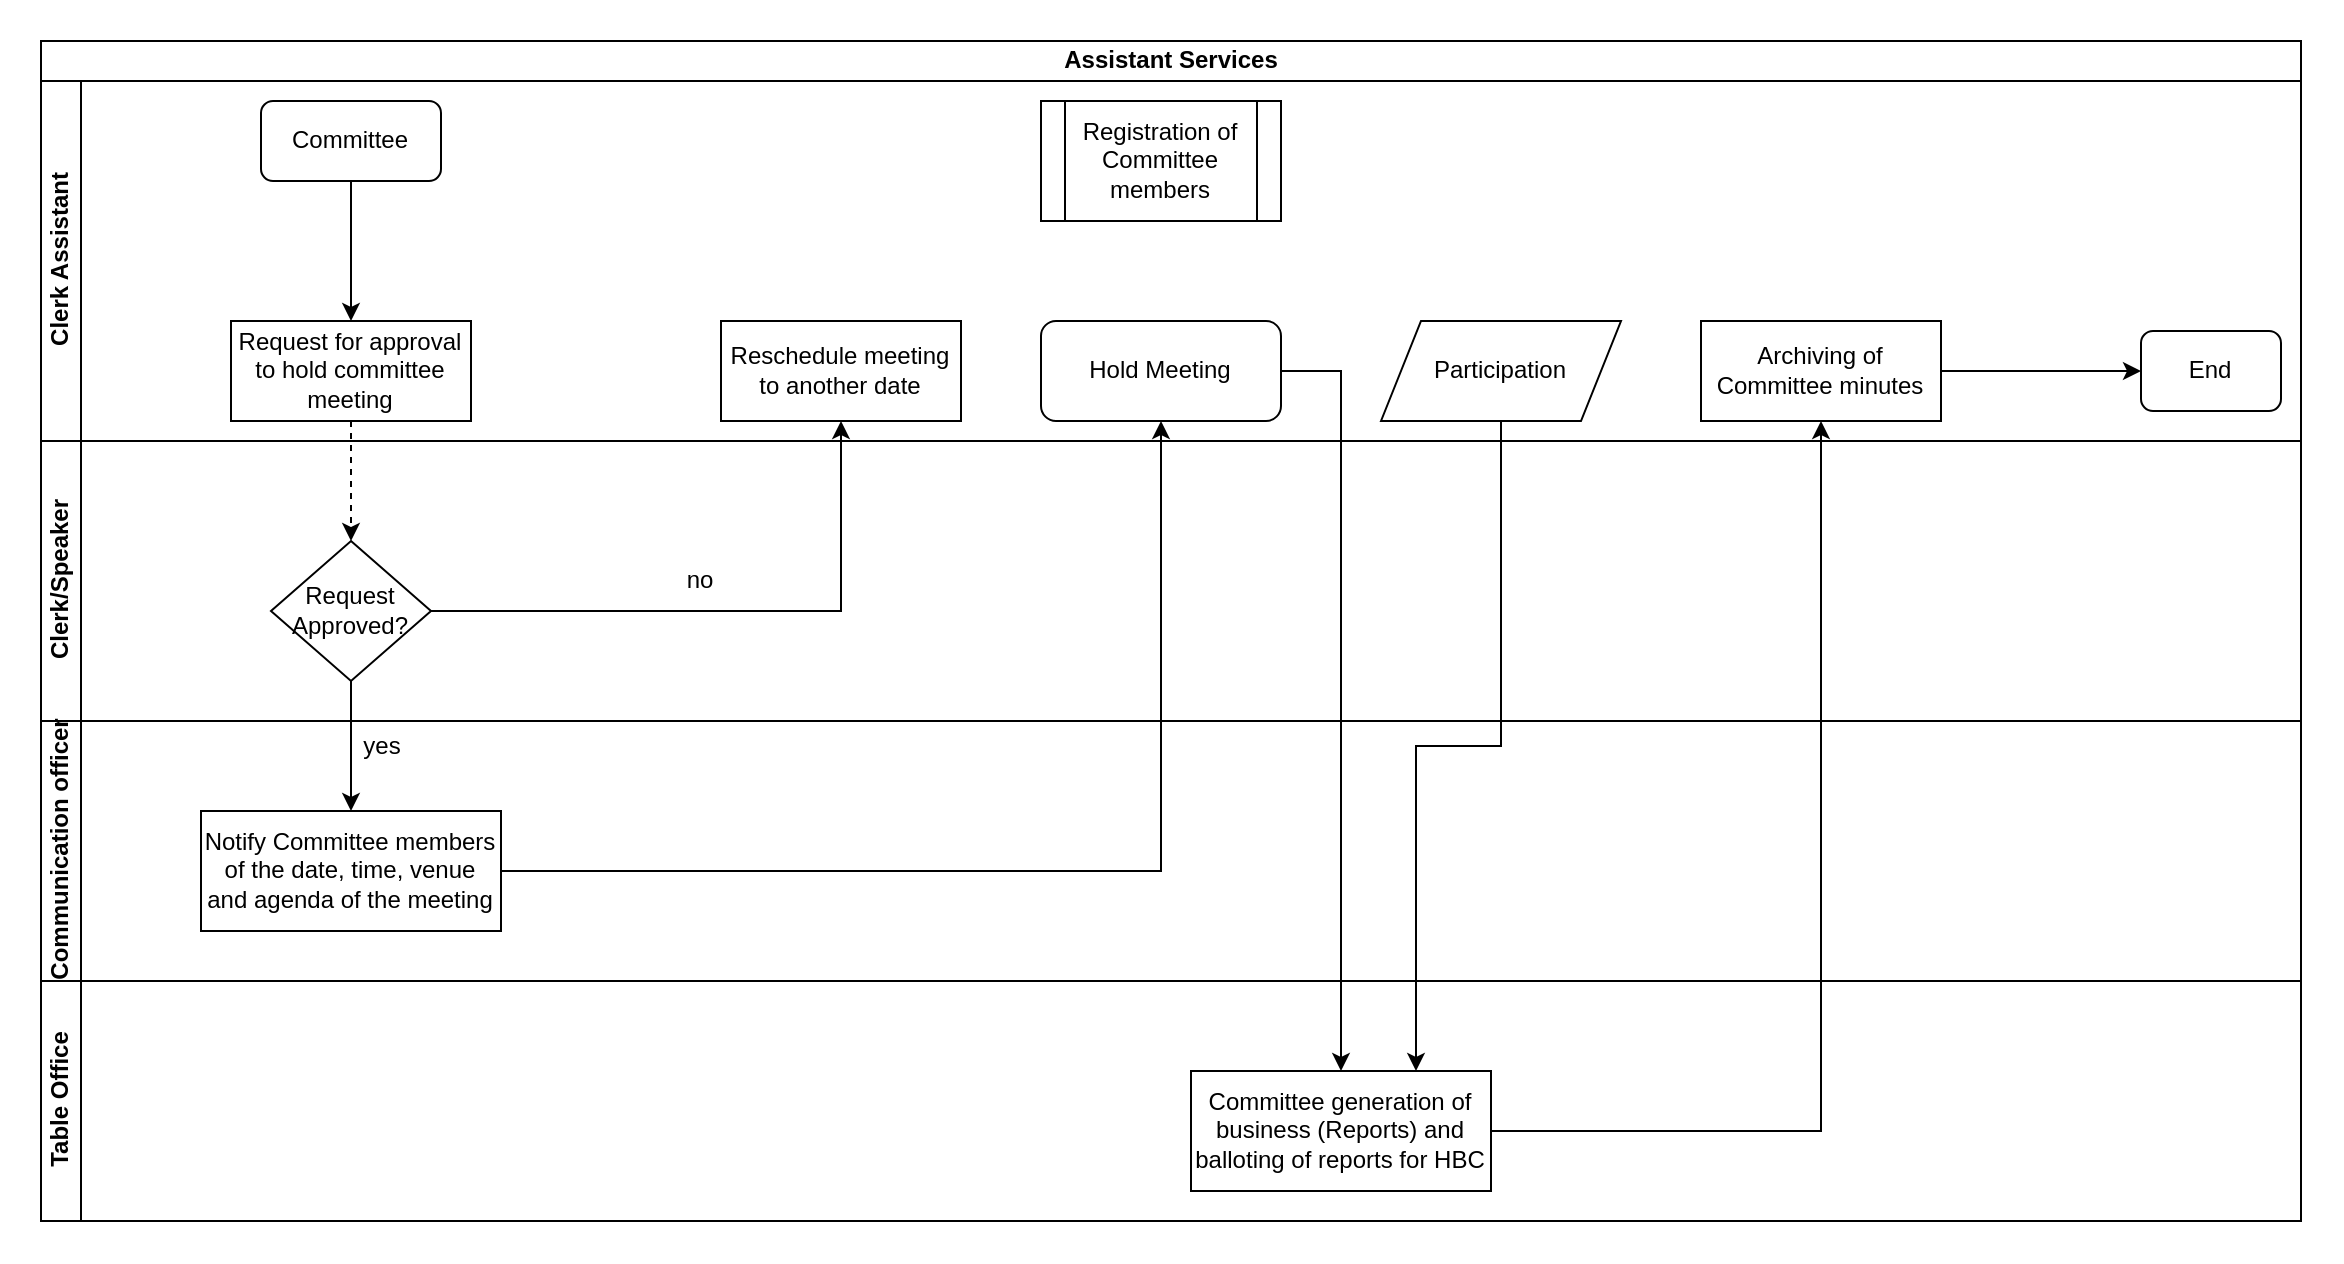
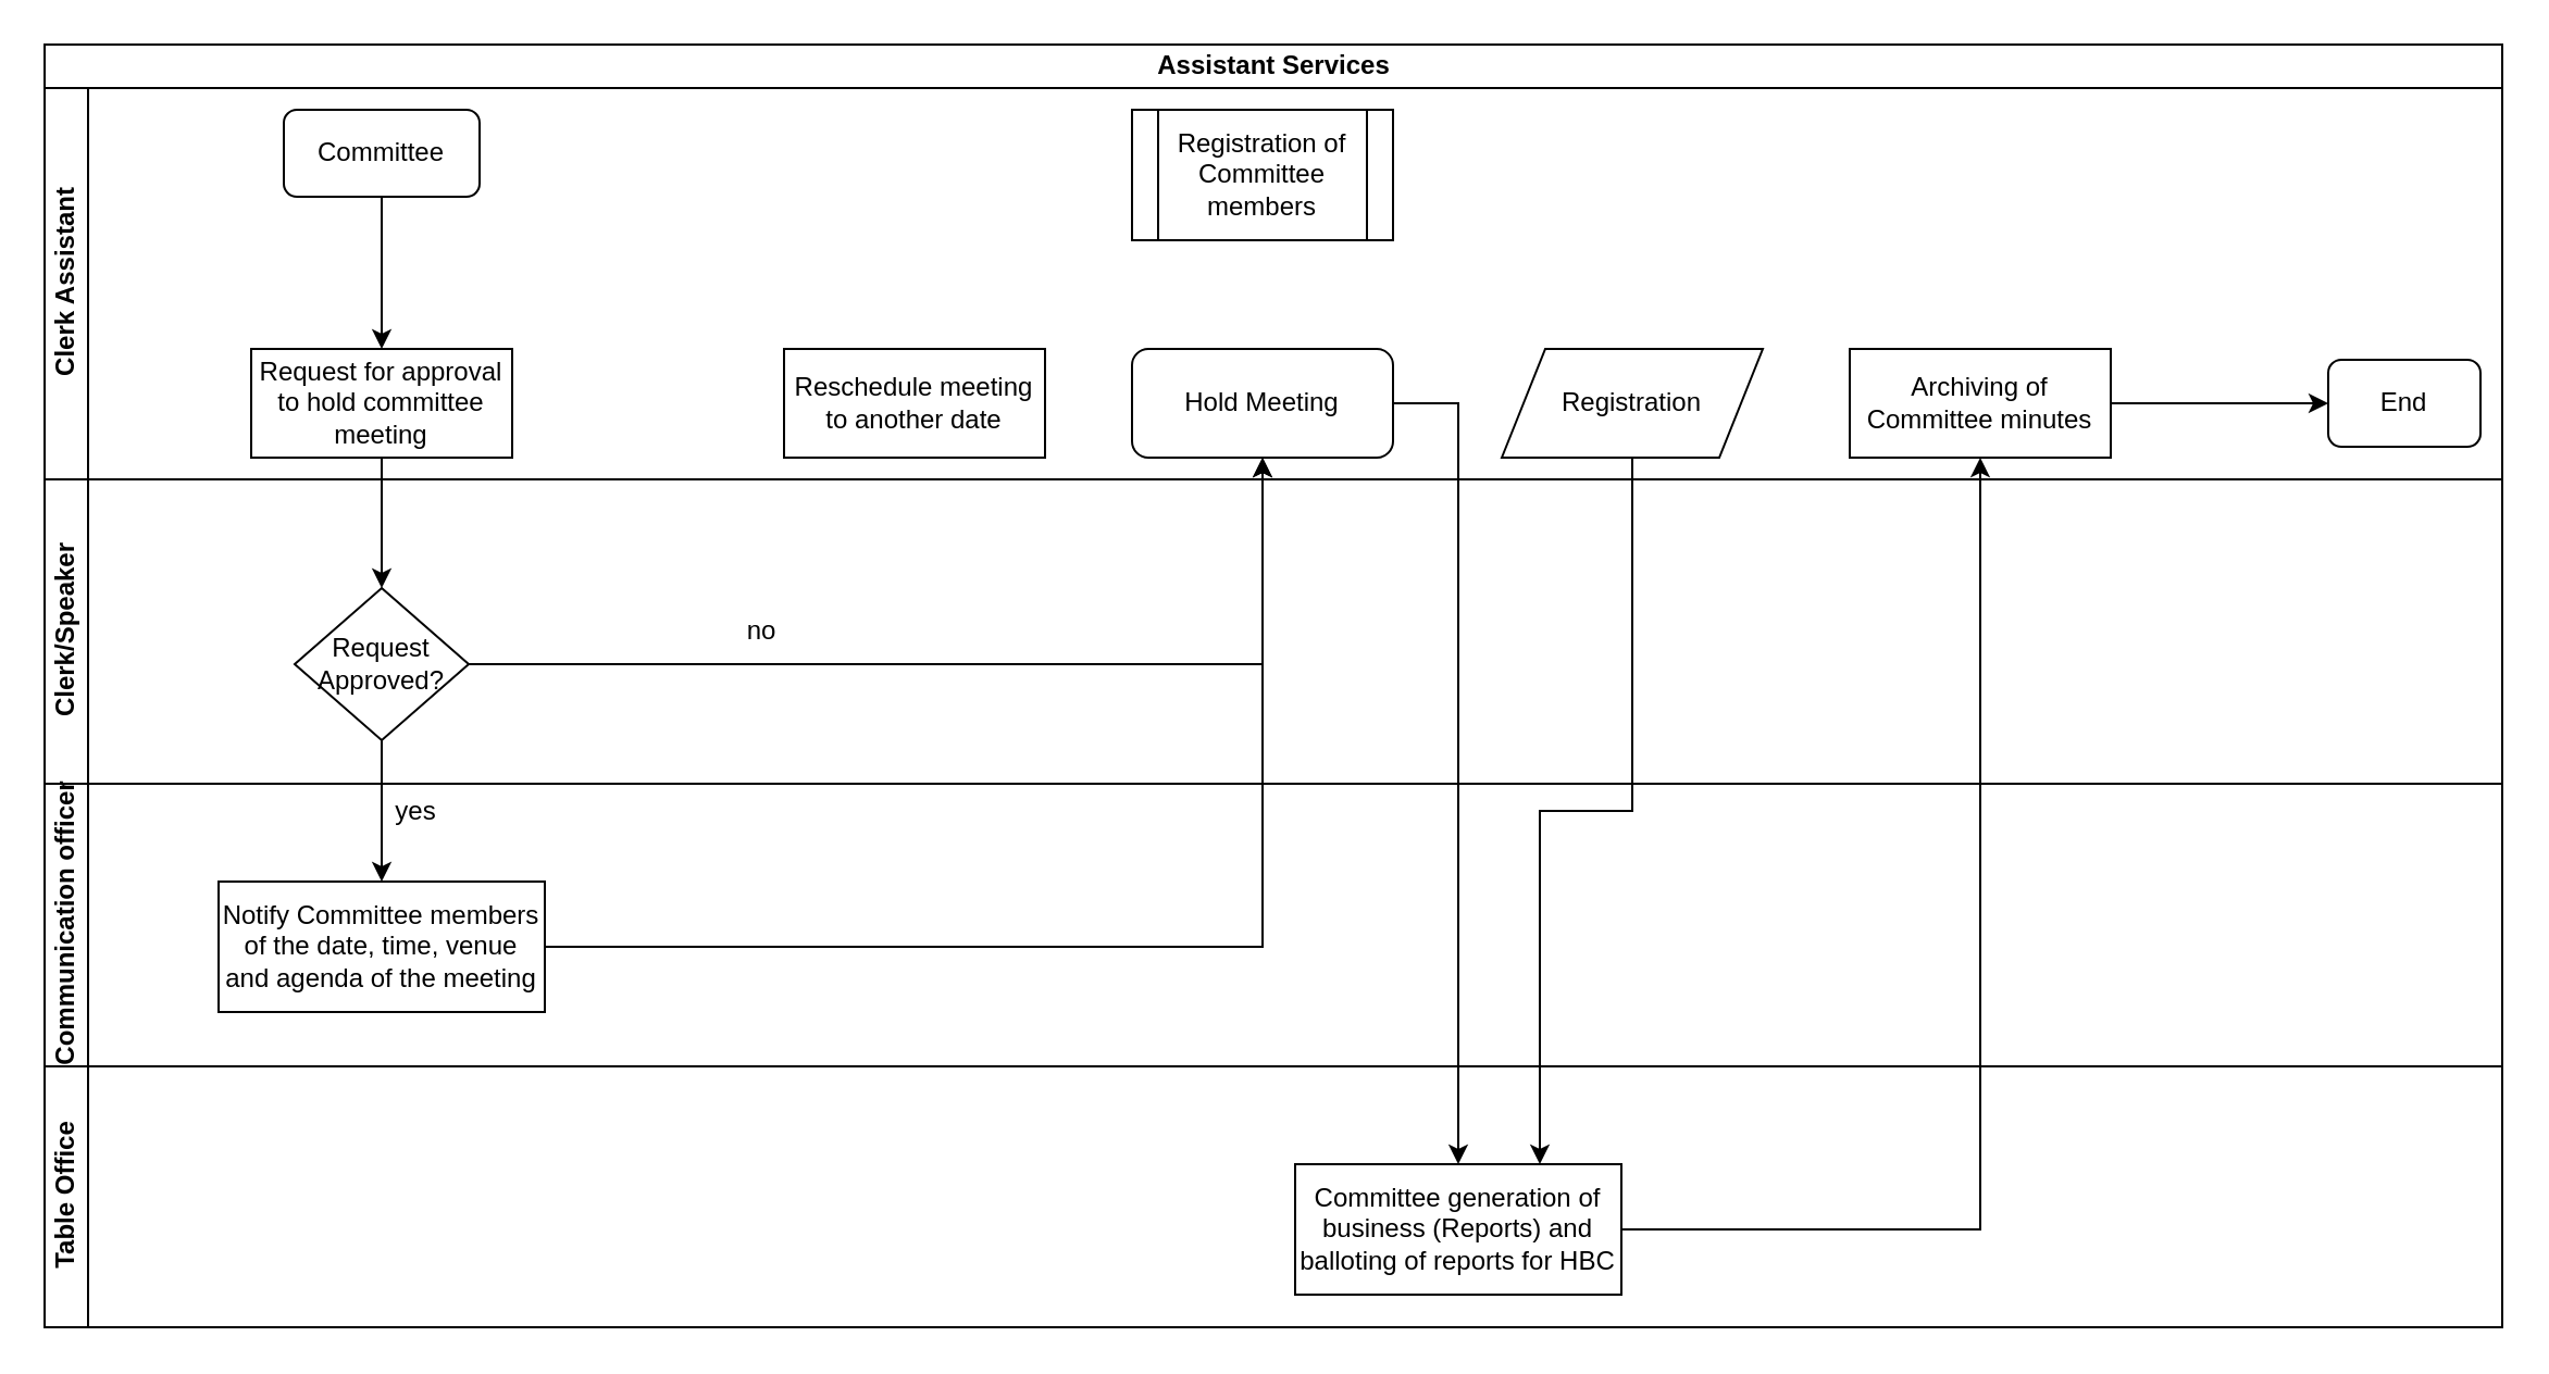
- <mxCell id="7" value="Participation" style="shape=parallelogram;perimeter=parallelogramPerimeter;whiteSpace=wrap;html=1;fixedSize=1;" vertex="1" parent="3"><mxGeometry x="670" y="120" width="120" height="50" as="geometry" /></mxCell>
+ <mxCell id="7" value="Registration" style="shape=parallelogram;perimeter=parallelogramPerimeter;whiteSpace=wrap;html=1;fixedSize=1;" vertex="1" parent="3"><mxGeometry x="670" y="120" width="120" height="50" as="geometry" /></mxCell>
- <mxCell id="21" value="" style="edgeStyle=orthogonalEdgeStyle;rounded=0;orthogonalLoop=1;jettySize=auto;html=1;dashed=1;" edge="1" parent="2" source="9" target="15"><mxGeometry relative="1" as="geometry" /></mxCell>
+ <mxCell id="21" value="" style="edgeStyle=orthogonalEdgeStyle;rounded=0;orthogonalLoop=1;jettySize=auto;html=1;" edge="1" parent="2" source="9" target="15"><mxGeometry relative="1" as="geometry" /></mxCell>
- <mxCell id="23" value="" style="edgeStyle=orthogonalEdgeStyle;rounded=0;orthogonalLoop=1;jettySize=auto;html=1;" edge="1" parent="2" source="15" target="10"><mxGeometry relative="1" as="geometry" /></mxCell>
+ <mxCell id="23" value="" style="edgeStyle=orthogonalEdgeStyle;rounded=0;orthogonalLoop=1;jettySize=auto;html=1;" edge="1" parent="2" source="15" target="8"><mxGeometry relative="1" as="geometry" /></mxCell>
